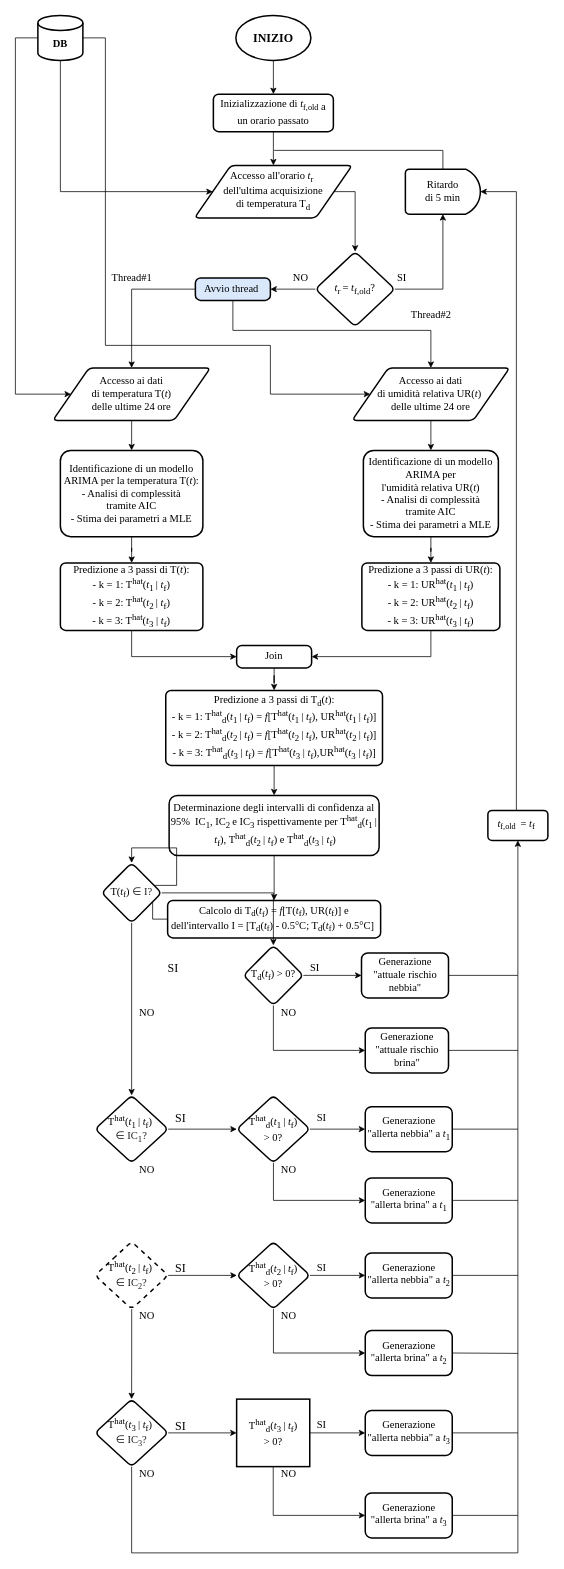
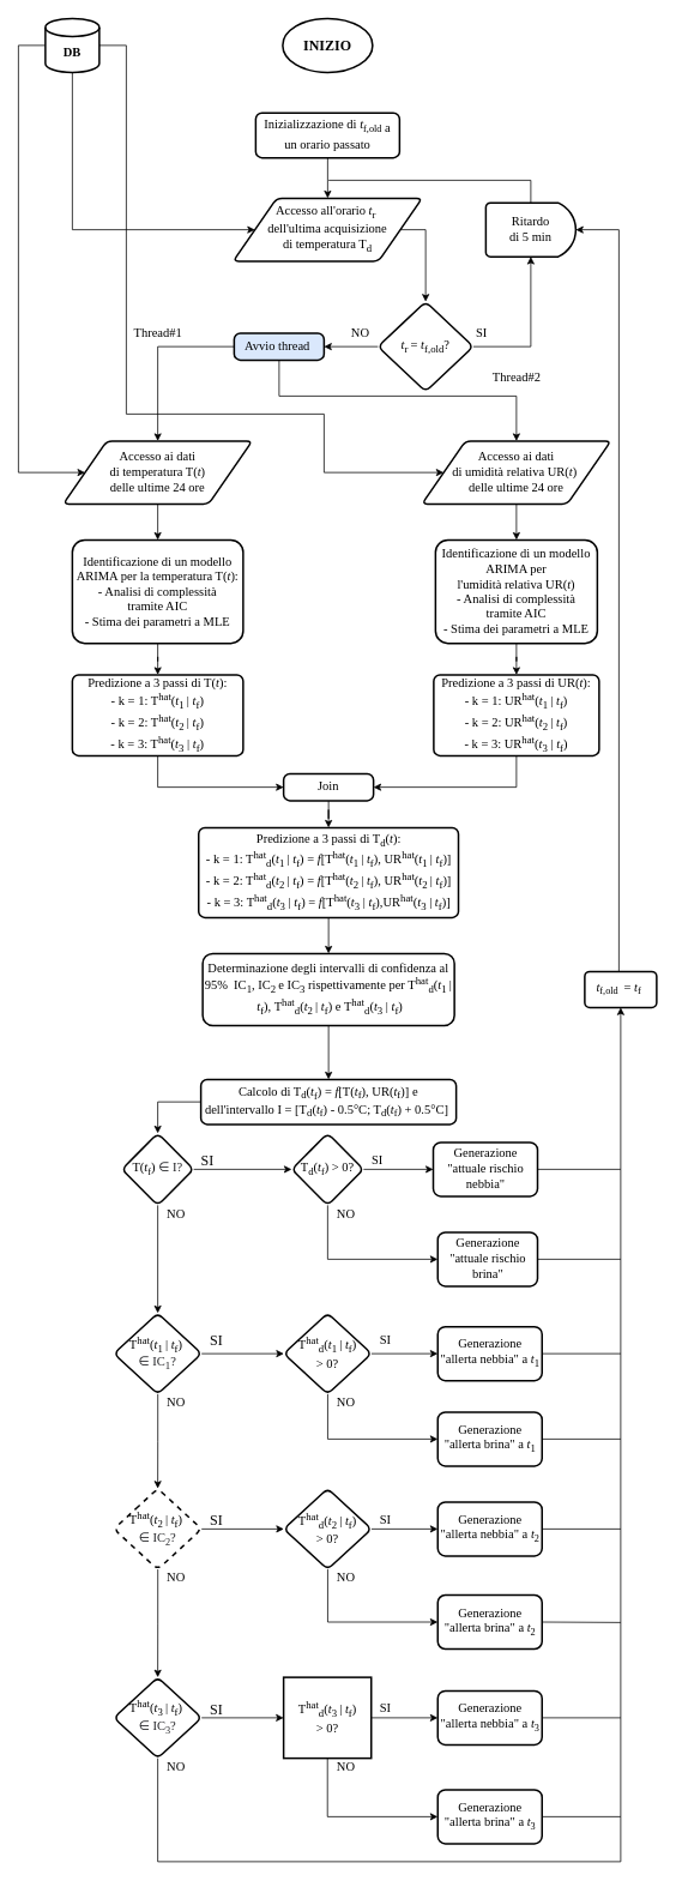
- <mxCell id="2" value="" style="edgeStyle=orthogonalEdgeStyle;rounded=0;orthogonalLoop=1;jettySize=auto;html=1;fontFamily=Times New Roman;fontSize=12;entryX=0.5;entryY=0;entryDx=0;entryDy=0;" parent="1" source="3" target="98" edge="1"><mxGeometry relative="1" as="geometry"><mxPoint x="365.04" y="110" as="targetPoint" /></mxGeometry></mxCell>
- <mxCell id="43" value="&lt;span&gt;T&lt;/span&gt;&lt;span&gt;(&lt;/span&gt;&lt;i&gt;t&lt;/i&gt;&lt;sub&gt;&lt;font style=&quot;font-size: 11px&quot;&gt;f&lt;/font&gt;&lt;/sub&gt;&lt;span&gt;)&amp;nbsp;&lt;/span&gt;&lt;span style=&quot;color: rgb(32 , 33 , 36) ; text-align: left ; background-color: rgb(255 , 255 , 255)&quot;&gt;∈ I?&lt;/span&gt;" style="rhombus;whiteSpace=wrap;html=1;fontSize=14;fontFamily=Times New Roman;rounded=1;arcSize=14;strokeWidth=2;" parent="1" vertex="1"><mxGeometry x="135" y="1150" width="80" height="80" as="geometry" /></mxCell>
+ <mxCell id="43" value="&lt;span&gt;T&lt;/span&gt;&lt;span&gt;(&lt;/span&gt;&lt;i&gt;t&lt;/i&gt;&lt;sub&gt;&lt;font style=&quot;font-size: 11px&quot;&gt;f&lt;/font&gt;&lt;/sub&gt;&lt;span&gt;)&amp;nbsp;&lt;/span&gt;&lt;span style=&quot;color: rgb(32 , 33 , 36) ; text-align: left ; background-color: rgb(255 , 255 , 255)&quot;&gt;∈ I?&lt;/span&gt;" style="rhombus;whiteSpace=wrap;html=1;fontSize=14;fontFamily=Times New Roman;rounded=1;arcSize=14;strokeWidth=2;" parent="1" vertex="1"><mxGeometry x="135" y="1260" width="80" height="80" as="geometry" /></mxCell>
+ <mxCell id="53" style="edgeStyle=orthogonalEdgeStyle;rounded=0;orthogonalLoop=1;jettySize=auto;html=1;entryX=0.5;entryY=0;entryDx=0;entryDy=0;fontFamily=Times New Roman;fontSize=14;" parent="1" source="55" target="64" edge="1"><mxGeometry relative="1" as="geometry" /></mxCell>
